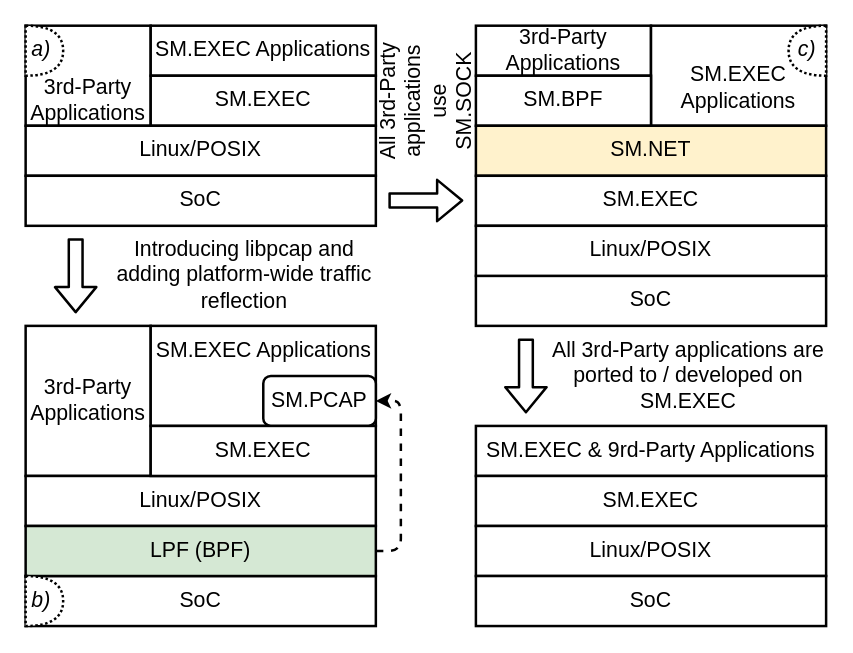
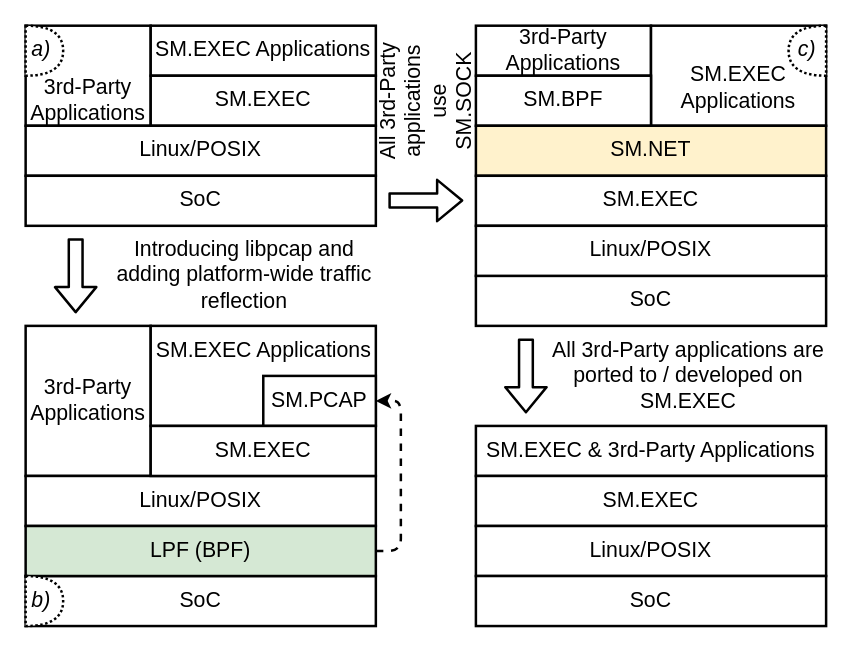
- <mxCell id="9" value="SM.PCAP" style="whiteSpace=wrap;html=1;strokeWidth=2;fontSize=17;rounded=1;" parent="1" vertex="1"><mxGeometry x="210" y="300" width="90" height="40" as="geometry" /></mxCell>
+ <mxCell id="9" value="SM.PCAP" style="rounded=0;whiteSpace=wrap;html=1;strokeWidth=2;fontSize=17;" parent="1" vertex="1"><mxGeometry x="210" y="300" width="90" height="40" as="geometry" /></mxCell>
- <mxCell id="25" value="&lt;span style=&quot;white-space: nowrap; font-size: 17px;&quot;&gt;SM.EXEC &amp;amp; 9rd-Party Applications&lt;/span&gt;" style="rounded=0;whiteSpace=wrap;html=1;strokeWidth=2;fontSize=17;" parent="1" vertex="1"><mxGeometry x="380" y="340" width="280" height="40" as="geometry" /></mxCell>
+ <mxCell id="25" value="&lt;span style=&quot;white-space: nowrap; font-size: 17px;&quot;&gt;SM.EXEC &amp;amp; 3rd-Party Applications&lt;/span&gt;" style="rounded=0;whiteSpace=wrap;html=1;strokeWidth=2;fontSize=17;" parent="1" vertex="1"><mxGeometry x="380" y="340" width="280" height="40" as="geometry" /></mxCell>
